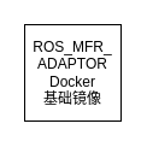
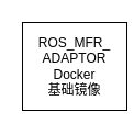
- <mxCell id="2" value="ROS_MFR_&lt;br&gt;ADAPTOR&lt;br&gt;Docker&lt;br&gt;基础镜像" style="whiteSpace=wrap;html=1;aspect=fixed;" vertex="1" parent="1"><mxGeometry x="20" y="20" width="80" height="80" as="geometry" /></mxCell>
+ <mxCell id="2" value="ROS_MFR_&lt;br&gt;ADAPTOR&lt;br&gt;Docker&lt;br&gt;基础镜像" style="whiteSpace=wrap;html=1;aspect=fixed;" vertex="1" parent="1"><mxGeometry x="20" y="20" width="95" height="80" as="geometry" /></mxCell>
